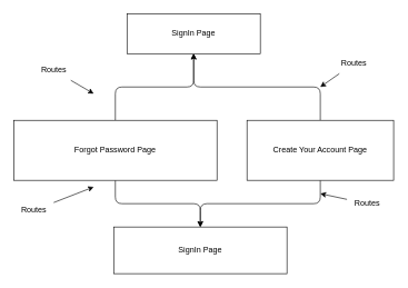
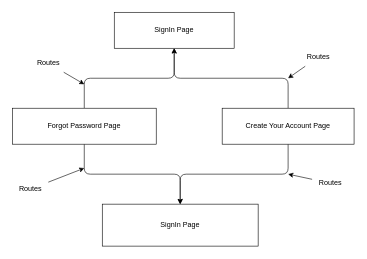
- <mxCell id="5" value="Forgot Password Page" style="whiteSpace=wrap;html=1;" vertex="1" parent="1"><mxGeometry x="20" y="180" width="305" height="90" as="geometry" /></mxCell>
+ <mxCell id="5" value="Forgot Password Page" style="whiteSpace=wrap;html=1;" vertex="1" parent="1"><mxGeometry x="20" y="180" width="240" height="60" as="geometry" /></mxCell>
- <mxCell id="8" value="Create Your Account Page" style="whiteSpace=wrap;html=1;" vertex="1" parent="1"><mxGeometry x="370" y="180" width="220" height="90" as="geometry" /></mxCell>
+ <mxCell id="8" value="Create Your Account Page" style="whiteSpace=wrap;html=1;" vertex="1" parent="1"><mxGeometry x="370" y="180" width="220" height="60" as="geometry" /></mxCell>
